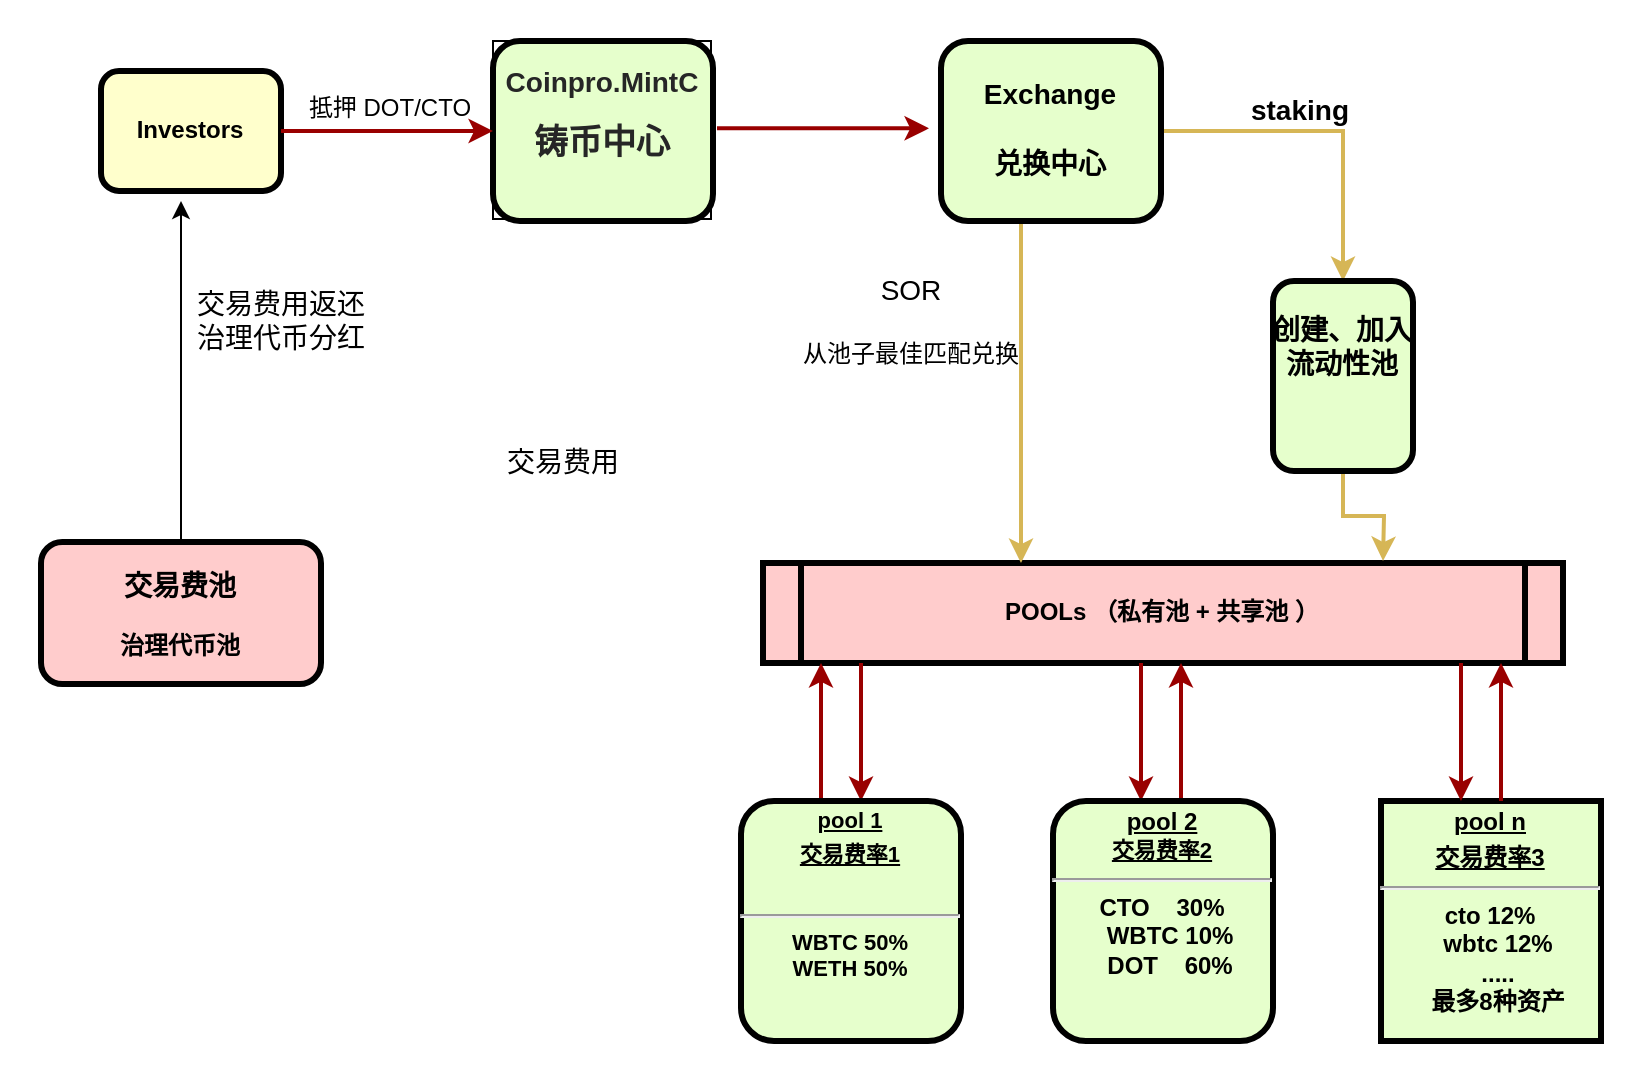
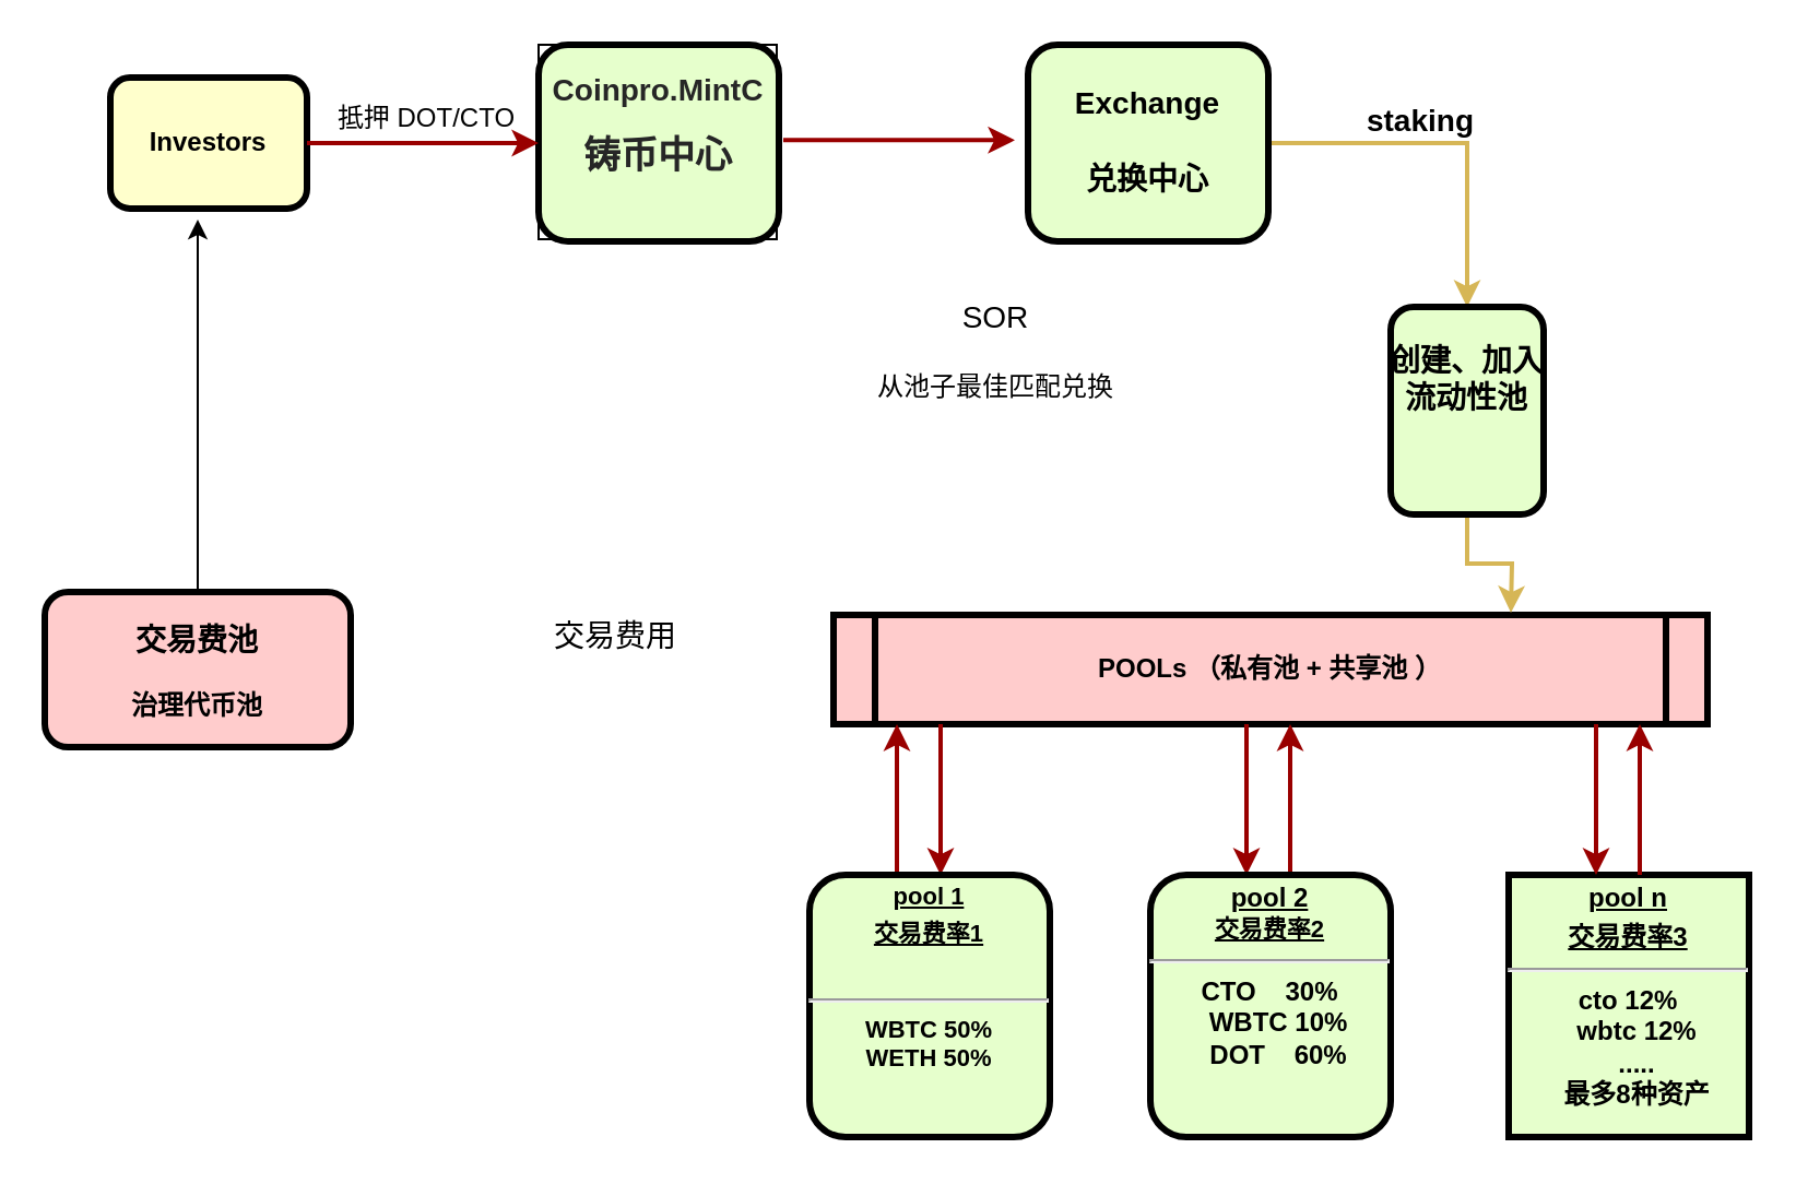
- <mxCell id="24" value="&lt;div&gt;交易费用返还&lt;/div&gt;&lt;div&gt;治理代币分红&lt;br&gt;&lt;/div&gt;" style="text;html=1;resizable=0;autosize=1;align=center;verticalAlign=middle;points=[];fillColor=none;strokeColor=none;rounded=0;fontSize=14;" vertex="1" parent="1"><mxGeometry x="90" y="140" width="100" height="40" as="geometry" /></mxCell>
- <mxCell id="5" style="edgeStyle=orthogonalEdgeStyle;rounded=0;orthogonalLoop=1;jettySize=auto;html=1;exitX=0.5;exitY=1;exitDx=0;exitDy=0;fontSize=14;fillColor=#fff2cc;strokeColor=#d6b656;strokeWidth=2;" edge="1" parent="1" source="7" target="4"><mxGeometry relative="1" as="geometry"><Array as="points"><mxPoint x="510" y="80" /></Array></mxGeometry></mxCell>
- <mxCell id="23" value="交易费用" style="text;html=1;resizable=0;autosize=1;align=center;verticalAlign=middle;points=[];fillColor=none;strokeColor=none;rounded=0;fontSize=14;" vertex="1" parent="1"><mxGeometry x="245.5" y="221" width="70" height="20" as="geometry" /></mxCell>
+ <mxCell id="23" value="交易费用" style="text;html=1;resizable=0;autosize=1;align=center;verticalAlign=middle;points=[];fillColor=none;strokeColor=none;rounded=0;fontSize=14;" vertex="1" parent="1"><mxGeometry x="245.5" y="281" width="70" height="20" as="geometry" /></mxCell>
